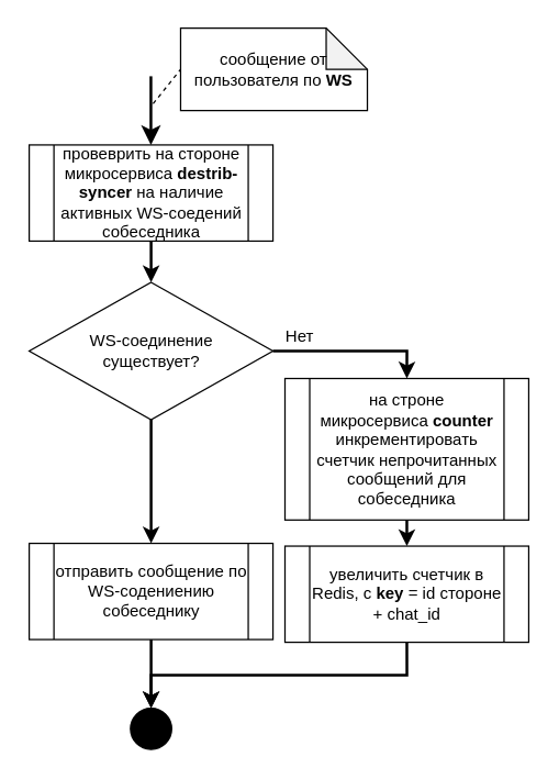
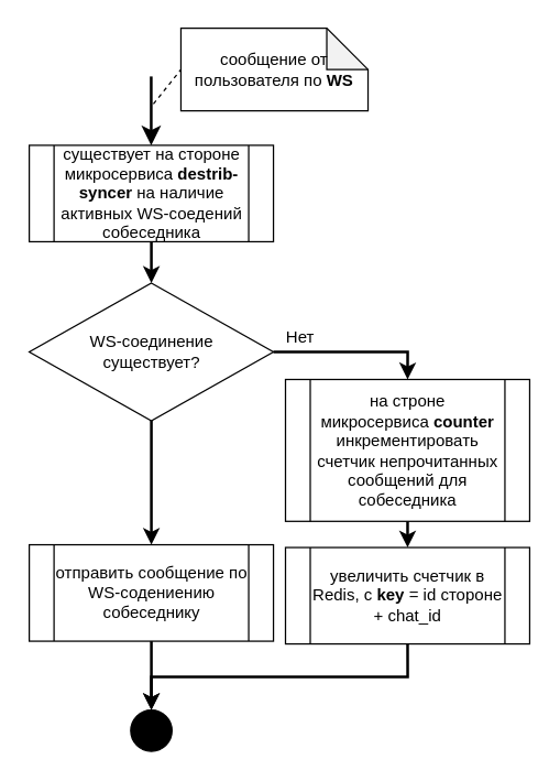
- <mxCell id="6" value="провеврить на стороне микросервиса &lt;b&gt;destrib-syncer &lt;/b&gt;на наличие активных WS-соедений собеседника" style="shape=process;whiteSpace=wrap;html=1;backgroundOutline=1;fillColor=none;" vertex="1" parent="1"><mxGeometry x="20.75" y="105" width="177.5" height="70" as="geometry" /></mxCell>
+ <mxCell id="6" value="существует на стороне микросервиса &lt;b&gt;destrib-syncer &lt;/b&gt;на наличие активных WS-соедений собеседника" style="shape=process;whiteSpace=wrap;html=1;backgroundOutline=1;fillColor=none;" vertex="1" parent="1"><mxGeometry x="20.75" y="105" width="177.5" height="70" as="geometry" /></mxCell>
